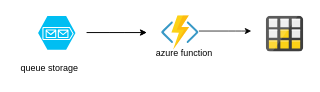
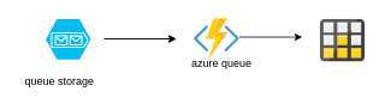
- <mxCell id="9" value="azure function" style="text;html=1;align=center;verticalAlign=middle;resizable=0;points=[];autosize=1;strokeColor=none;" vertex="1" parent="1"><mxGeometry x="200" y="61" width="90" height="20" as="geometry" /></mxCell>
+ <mxCell id="9" value="azure queue" style="text;html=1;align=center;verticalAlign=middle;resizable=0;points=[];autosize=1;strokeColor=none;" vertex="1" parent="1"><mxGeometry x="200" y="61" width="90" height="20" as="geometry" /></mxCell>
